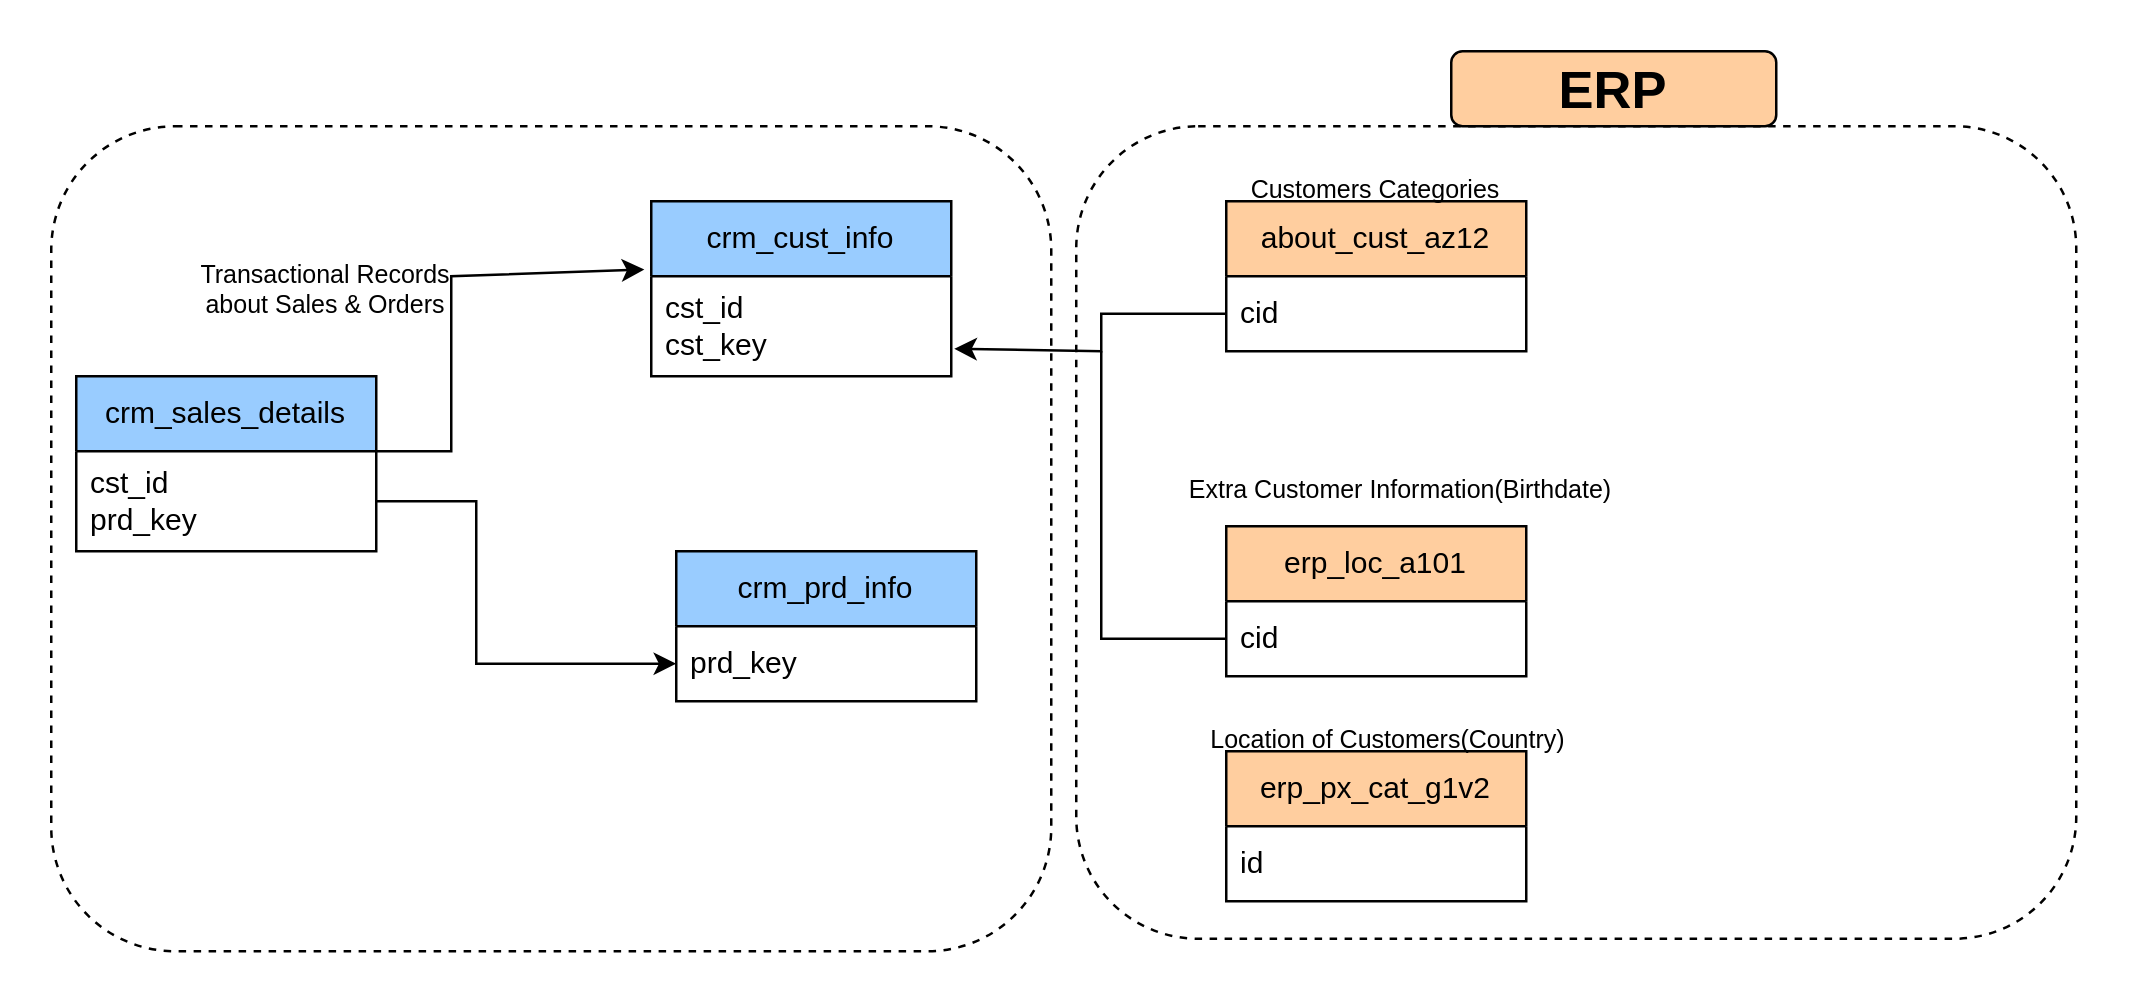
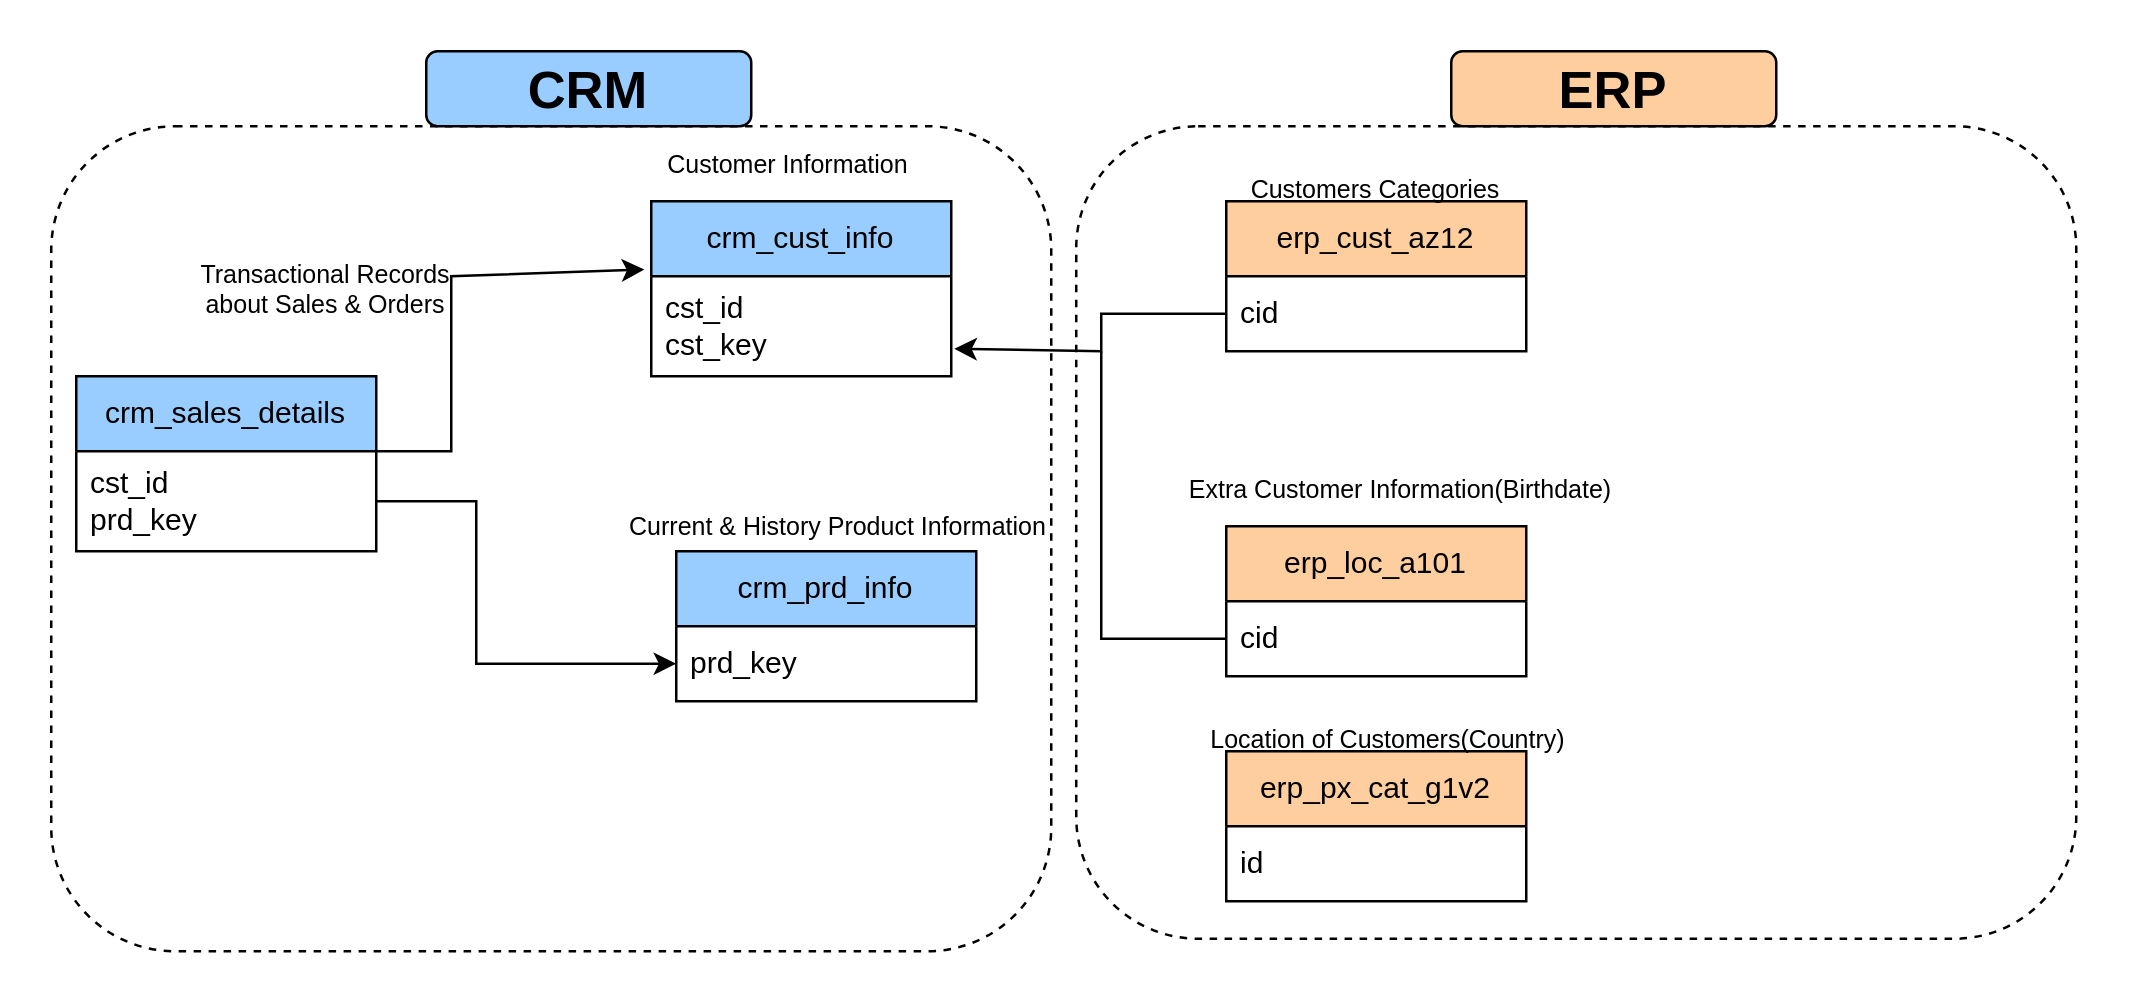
+ <mxCell id="19" value="&lt;font style=&quot;font-size: 21px;&quot;&gt;&lt;b&gt;CRM&lt;/b&gt;&lt;/font&gt;" style="rounded=1;whiteSpace=wrap;html=1;fillColor=#99CCFF;" vertex="1" parent="1"><mxGeometry x="170" y="20" width="130" height="30" as="geometry" /></mxCell>
+ <mxCell id="4" value="&lt;font style=&quot;font-size: 10px;&quot;&gt;Customer Information&lt;/font&gt;" style="text;html=1;align=center;verticalAlign=middle;whiteSpace=wrap;rounded=0;" vertex="1" parent="1"><mxGeometry x="250" y="50" width="130" height="30" as="geometry" /></mxCell>
- <mxCell id="13" value="about_cust_az12" style="swimlane;fontStyle=0;childLayout=stackLayout;horizontal=1;startSize=30;horizontalStack=0;resizeParent=1;resizeParentMax=0;resizeLast=0;collapsible=1;marginBottom=0;whiteSpace=wrap;html=1;fillColor=#FFCE9F;" vertex="1" parent="1"><mxGeometry x="490" y="80" width="120" height="60" as="geometry" /></mxCell>
+ <mxCell id="13" value="erp_cust_az12" style="swimlane;fontStyle=0;childLayout=stackLayout;horizontal=1;startSize=30;horizontalStack=0;resizeParent=1;resizeParentMax=0;resizeLast=0;collapsible=1;marginBottom=0;whiteSpace=wrap;html=1;fillColor=#FFCE9F;" vertex="1" parent="1"><mxGeometry x="490" y="80" width="120" height="60" as="geometry" /></mxCell>
+ <mxCell id="8" value="&lt;span style=&quot;font-size: 10px;&quot;&gt;Current &amp;amp; History Product Information&lt;/span&gt;" style="text;html=1;align=center;verticalAlign=middle;whiteSpace=wrap;rounded=0;" vertex="1" parent="1"><mxGeometry x="250" y="200" width="170" height="20" as="geometry" /></mxCell>
